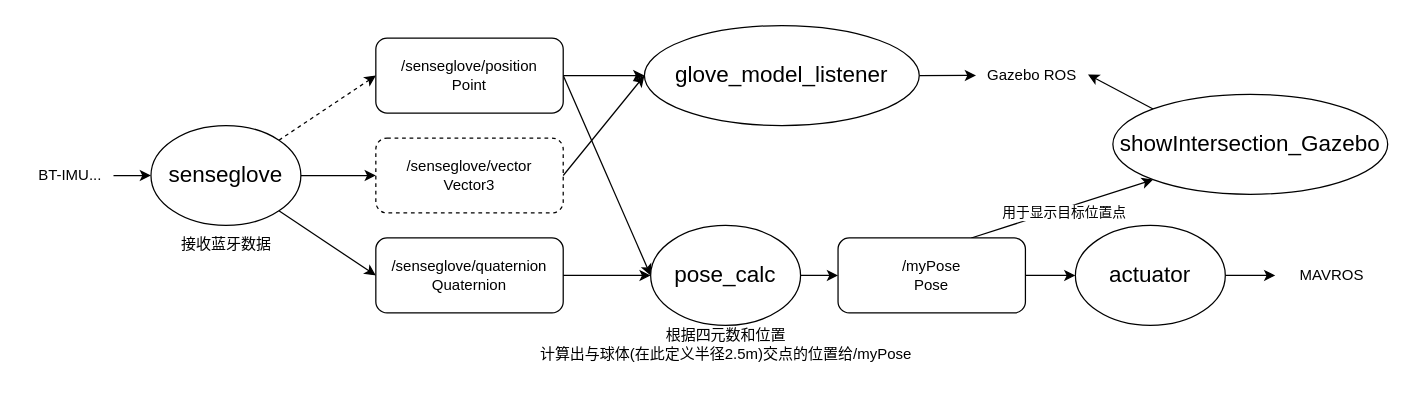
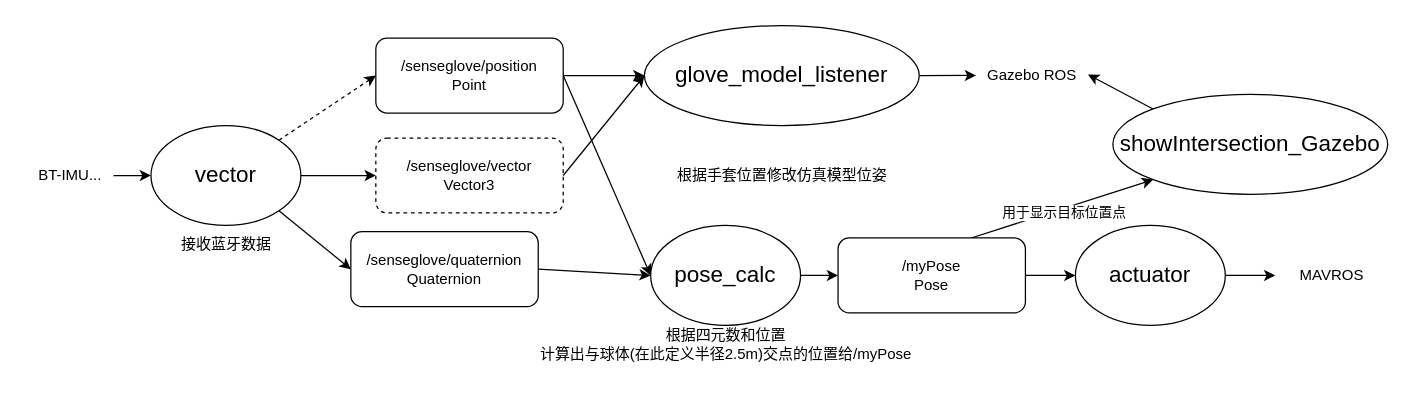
- <mxCell id="2" value="&lt;font style=&quot;font-size: 18px;&quot;&gt;senseglove&lt;/font&gt;" style="ellipse;whiteSpace=wrap;html=1;" vertex="1" parent="1"><mxGeometry x="120" y="100" width="120" height="80" as="geometry" /></mxCell>
+ <mxCell id="2" value="&lt;font style=&quot;font-size: 18px;&quot;&gt;vector&lt;/font&gt;" style="ellipse;whiteSpace=wrap;html=1;" vertex="1" parent="1"><mxGeometry x="120" y="100" width="120" height="80" as="geometry" /></mxCell>
+ <mxCell id="17" value="根据手套位置修改仿真模型位姿" style="text;html=1;align=center;verticalAlign=middle;resizable=0;points=[];autosize=1;strokeColor=none;fillColor=none;" vertex="1" parent="1"><mxGeometry x="530" y="125" width="190" height="30" as="geometry" /></mxCell>
- <mxCell id="8" value="/senseglove/quaternion&lt;br&gt;Quaternion" style="rounded=1;whiteSpace=wrap;html=1;" vertex="1" parent="1"><mxGeometry x="300" y="190" width="150" height="60" as="geometry" /></mxCell>
+ <mxCell id="8" value="/senseglove/quaternion&lt;br&gt;Quaternion" style="rounded=1;whiteSpace=wrap;html=1;" vertex="1" parent="1"><mxGeometry x="280" y="185" width="150" height="60" as="geometry" /></mxCell>
